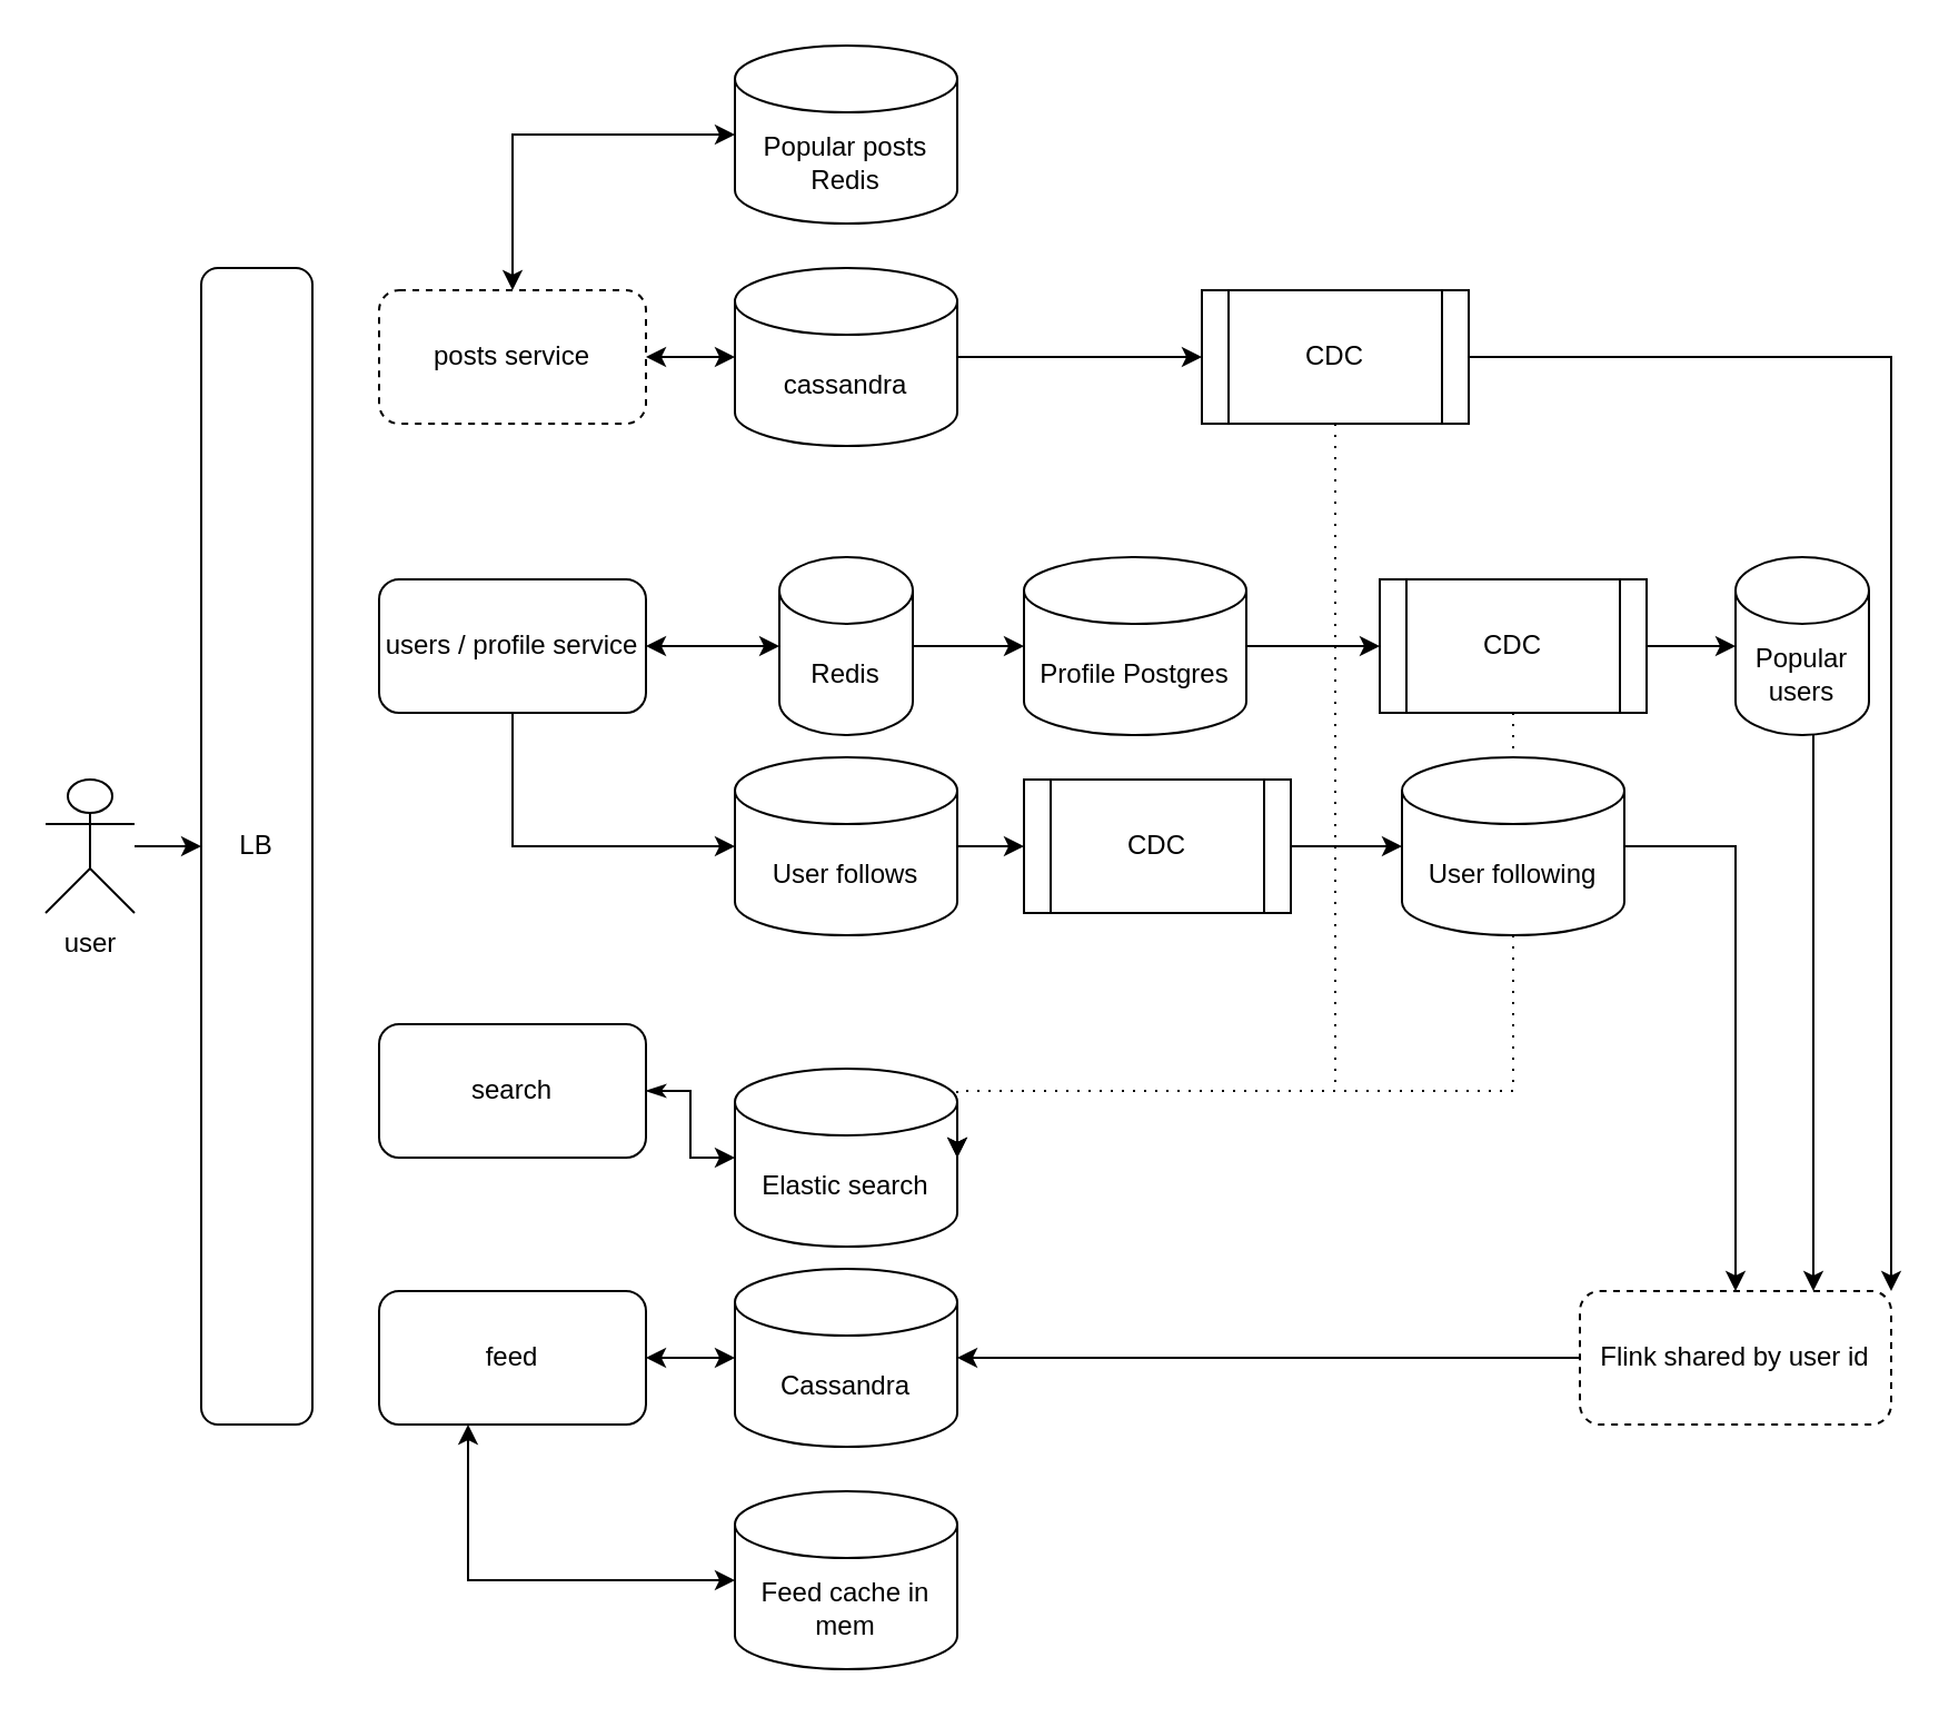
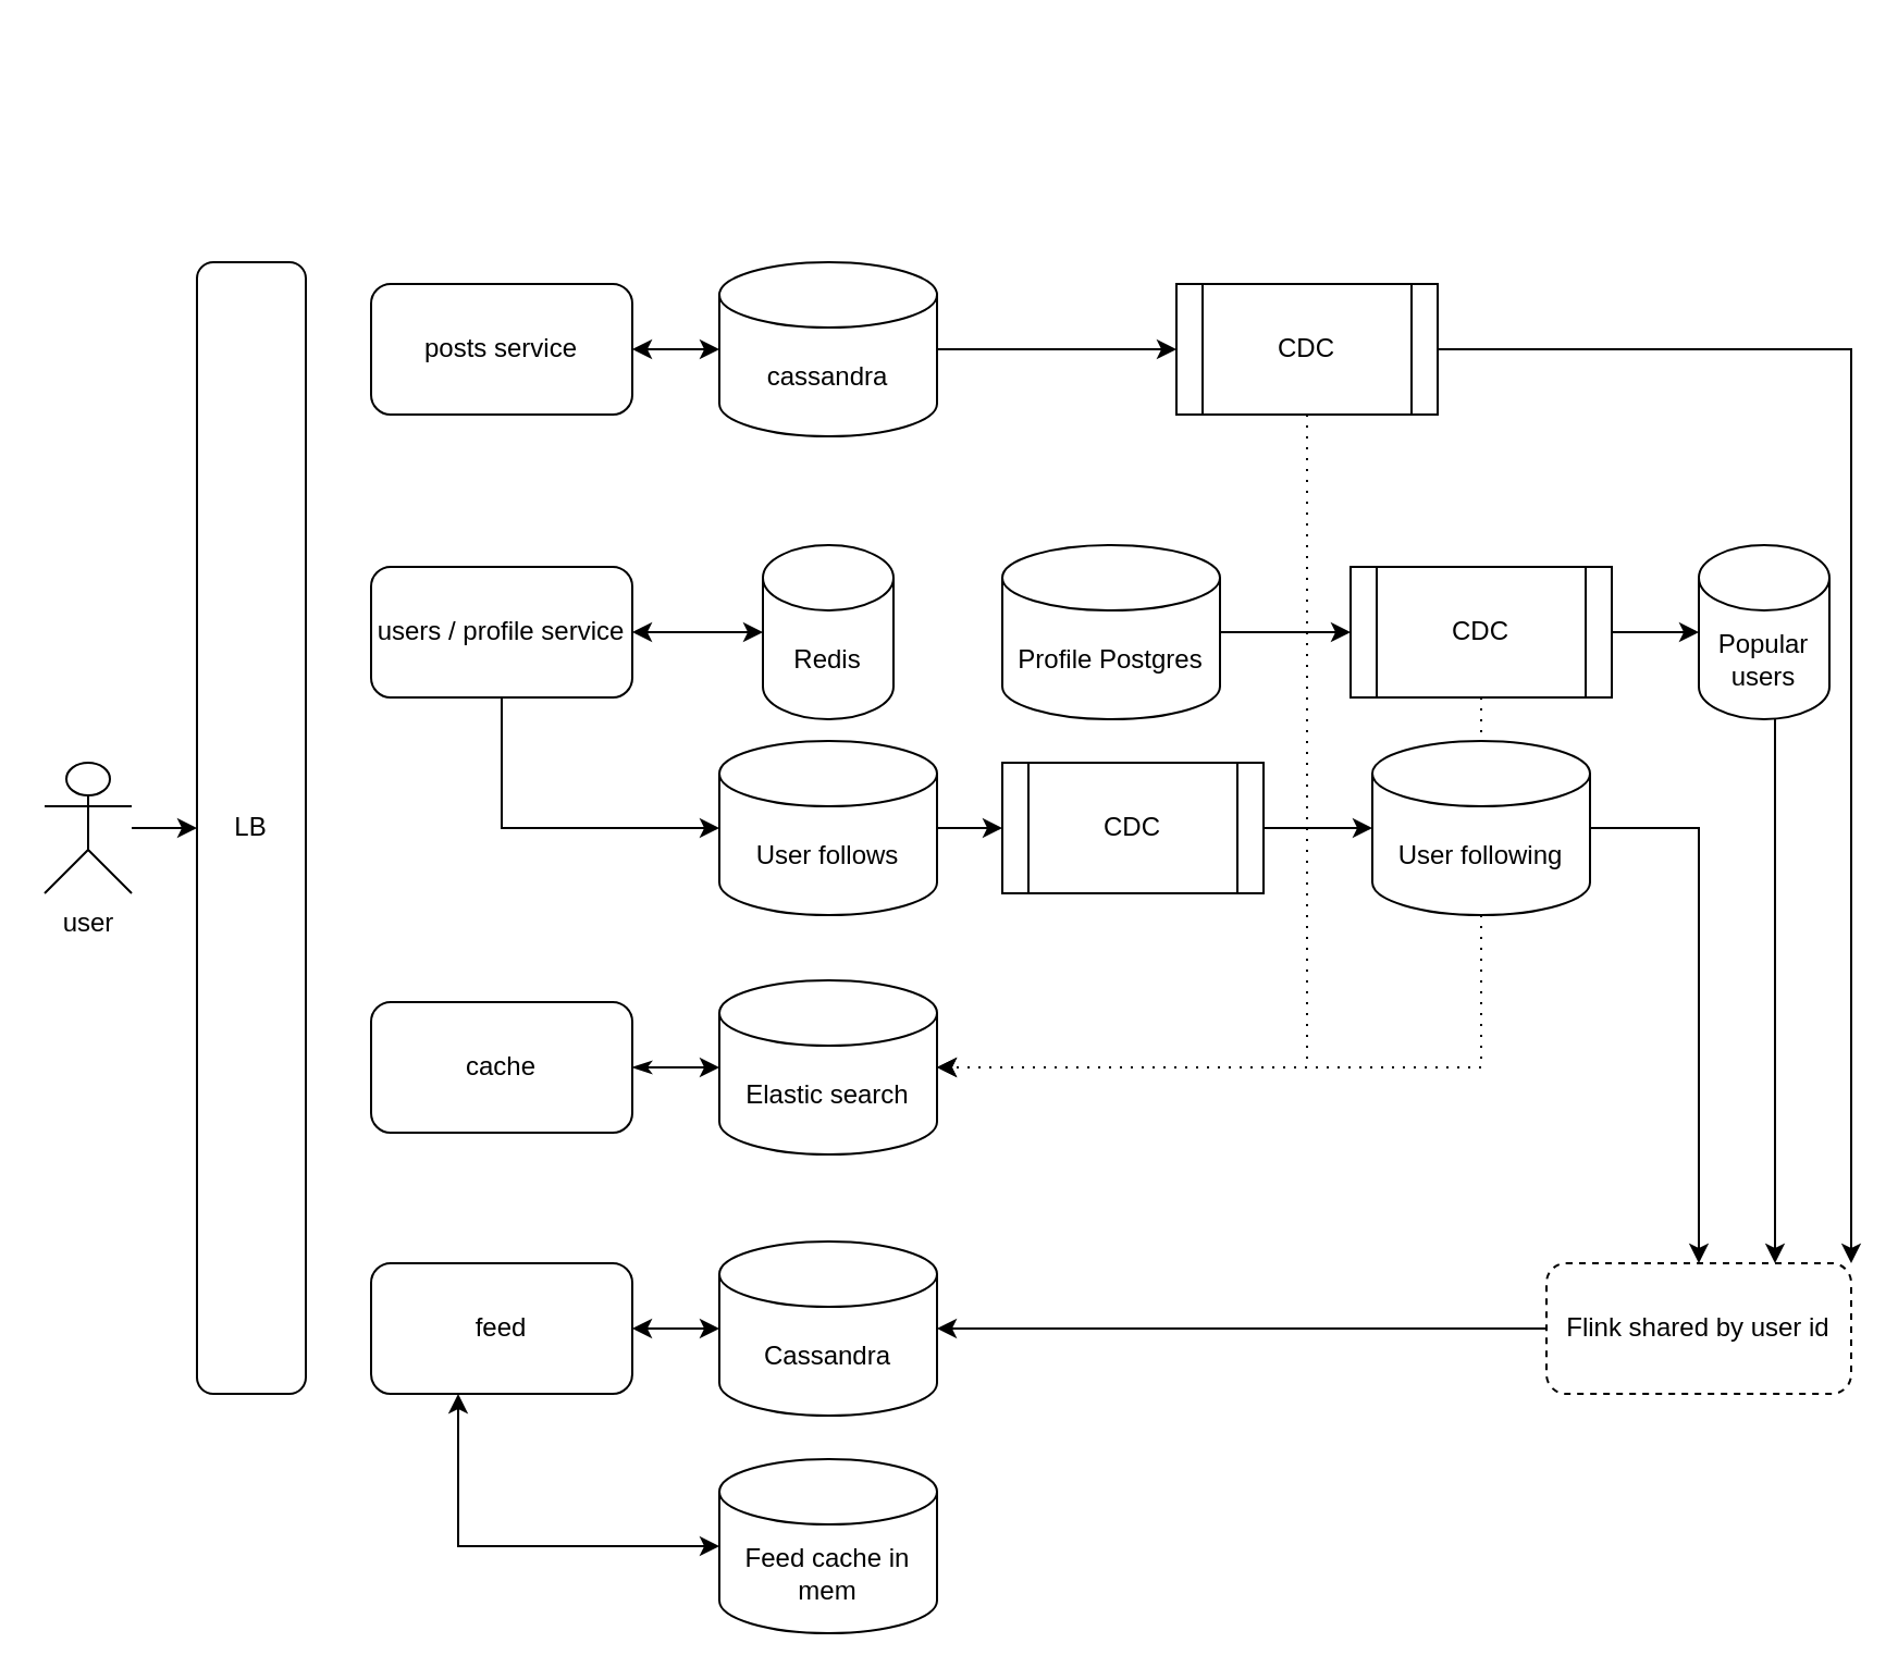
- <mxCell id="39" style="edgeStyle=orthogonalEdgeStyle;rounded=0;orthogonalLoop=1;jettySize=auto;html=1;entryX=0;entryY=0.5;entryDx=0;entryDy=0;entryPerimeter=0;startArrow=classic;startFill=1;" edge="1" parent="1" source="5" target="38"><mxGeometry relative="1" as="geometry"><Array as="points"><mxPoint x="230" y="60" /></Array></mxGeometry></mxCell>
- <mxCell id="38" value="Popular posts Redis" style="shape=cylinder3;whiteSpace=wrap;html=1;boundedLbl=1;backgroundOutline=1;size=15;" vertex="1" parent="1"><mxGeometry x="330" y="20" width="100" height="80" as="geometry" /></mxCell>
- <mxCell id="5" value="posts service" style="rounded=1;whiteSpace=wrap;html=1;dashed=1;" parent="1" vertex="1"><mxGeometry x="170" y="130" width="120" height="60" as="geometry" /></mxCell>
+ <mxCell id="5" value="posts service" style="rounded=1;whiteSpace=wrap;html=1;" parent="1" vertex="1"><mxGeometry x="170" y="130" width="120" height="60" as="geometry" /></mxCell>
- <mxCell id="24" style="edgeStyle=orthogonalEdgeStyle;rounded=0;orthogonalLoop=1;jettySize=auto;html=1;exitX=1;exitY=0.5;exitDx=0;exitDy=0;exitPerimeter=0;entryX=0;entryY=0.5;entryDx=0;entryDy=0;entryPerimeter=0;" parent="1" source="16" target="14" edge="1"><mxGeometry relative="1" as="geometry" /></mxCell>
- <mxCell id="12" value="search" style="rounded=1;whiteSpace=wrap;html=1;" parent="1" vertex="1"><mxGeometry x="170" y="460" width="120" height="60" as="geometry" /></mxCell>
+ <mxCell id="12" value="cache" style="rounded=1;whiteSpace=wrap;html=1;" parent="1" vertex="1"><mxGeometry x="170" y="460" width="120" height="60" as="geometry" /></mxCell>
- <mxCell id="15" value="Elastic search" style="shape=cylinder3;whiteSpace=wrap;html=1;boundedLbl=1;backgroundOutline=1;size=15;" parent="1" vertex="1"><mxGeometry x="330" y="480" width="100" height="80" as="geometry" /></mxCell>
+ <mxCell id="15" value="Elastic search" style="shape=cylinder3;whiteSpace=wrap;html=1;boundedLbl=1;backgroundOutline=1;size=15;" parent="1" vertex="1"><mxGeometry x="330" y="450" width="100" height="80" as="geometry" /></mxCell>
